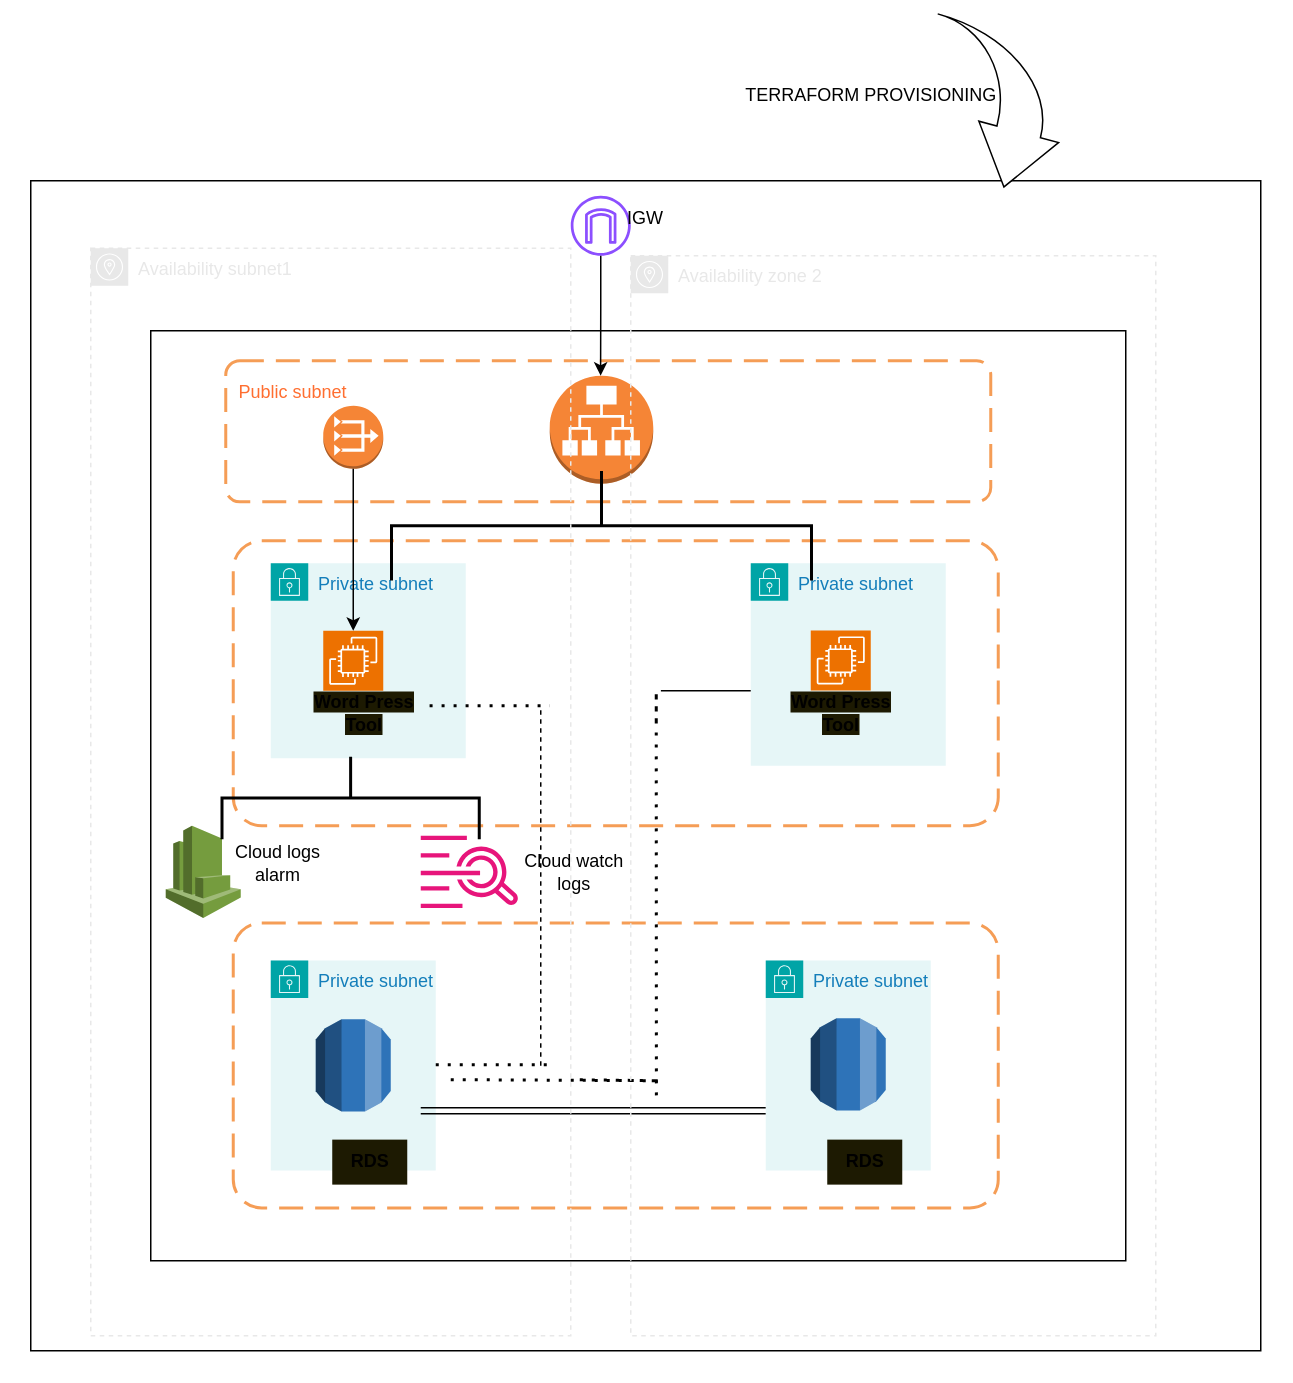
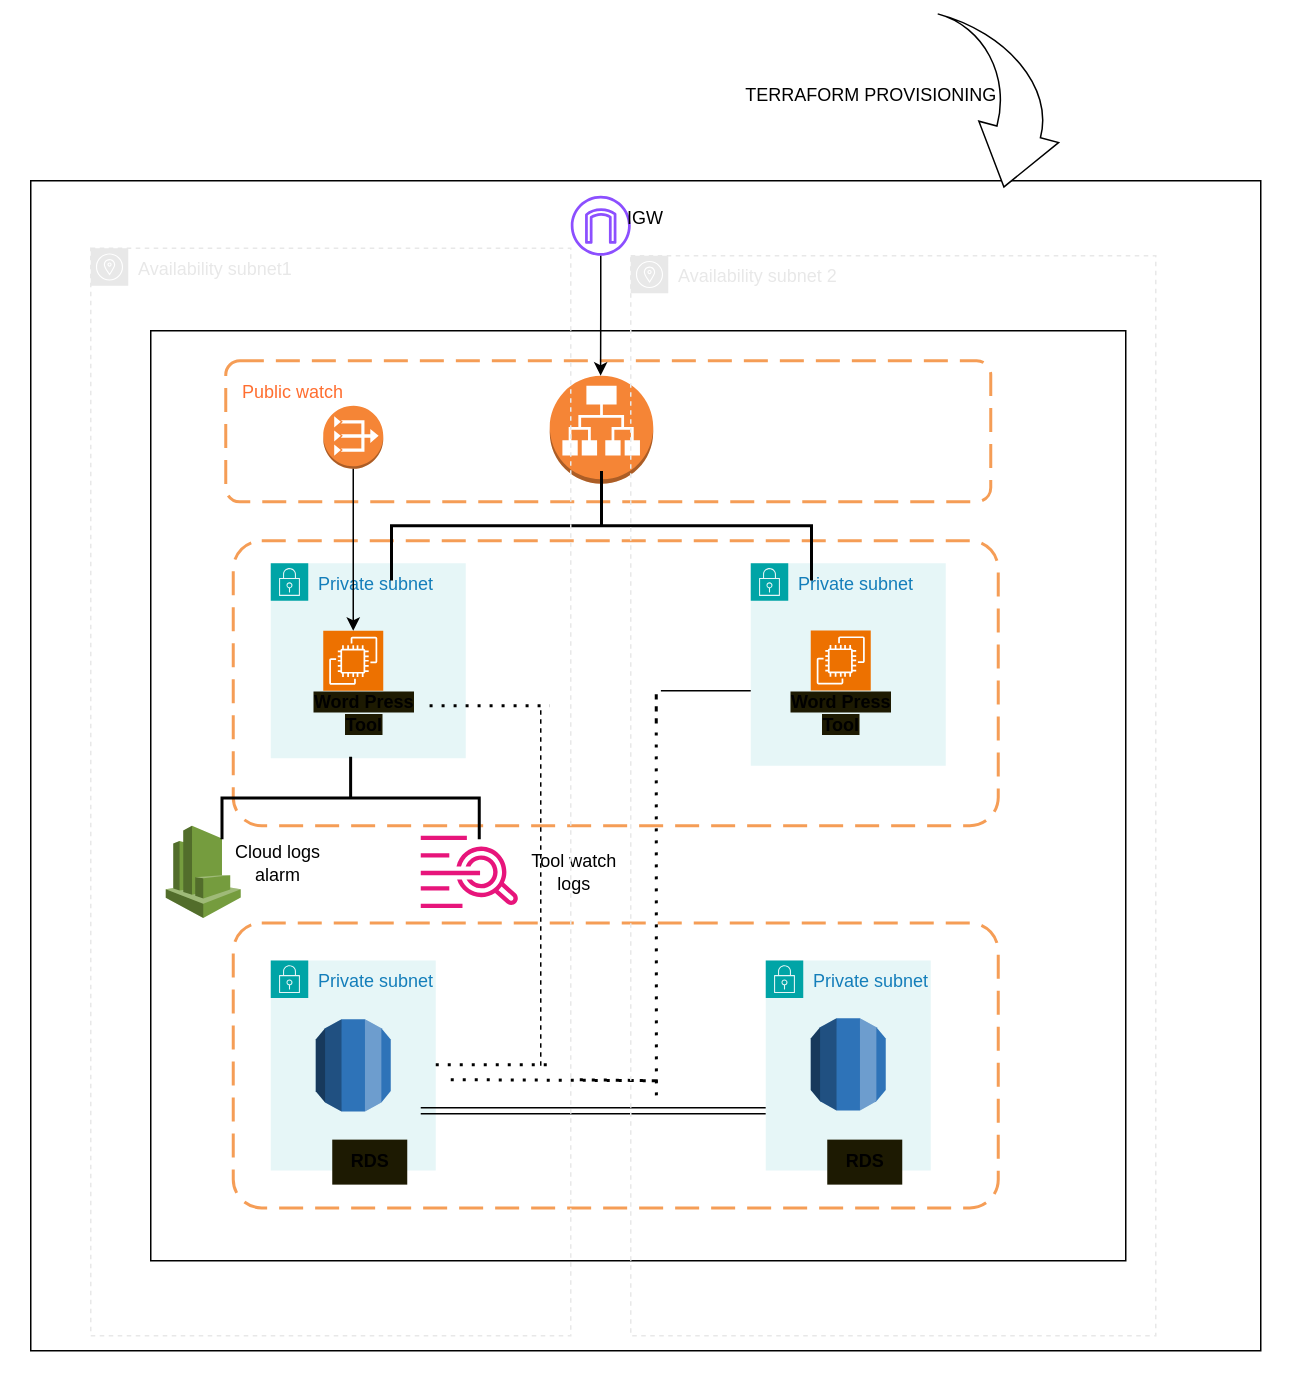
- <mxCell id="38" value="Availability zone 2" style="sketch=0;outlineConnect=0;gradientColor=none;html=1;whiteSpace=wrap;fontSize=12;fontStyle=0;shape=mxgraph.aws4.group;grIcon=mxgraph.aws4.group_availability_zone;strokeColor=#E8E8E8;fillColor=none;verticalAlign=top;align=left;spacingLeft=30;fontColor=#E8E8E8;dashed=1;" vertex="1" parent="1"><mxGeometry x="420" y="170" width="350" height="720" as="geometry" /></mxCell>
+ <mxCell id="38" value="Availability subnet 2" style="sketch=0;outlineConnect=0;gradientColor=none;html=1;whiteSpace=wrap;fontSize=12;fontStyle=0;shape=mxgraph.aws4.group;grIcon=mxgraph.aws4.group_availability_zone;strokeColor=#E8E8E8;fillColor=none;verticalAlign=top;align=left;spacingLeft=30;fontColor=#E8E8E8;dashed=1;" vertex="1" parent="1"><mxGeometry x="420" y="170" width="350" height="720" as="geometry" /></mxCell>
- <mxCell id="21" value="&lt;font color=&quot;#ff6e30&quot;&gt;Public subnet&lt;/font&gt;" style="text;html=1;align=center;verticalAlign=middle;whiteSpace=wrap;rounded=0;" vertex="1" parent="1"><mxGeometry x="150" y="246" width="90" height="30" as="geometry" /></mxCell>
+ <mxCell id="21" value="&lt;font color=&quot;#ff6e30&quot;&gt;Public watch&lt;/font&gt;" style="text;html=1;align=center;verticalAlign=middle;whiteSpace=wrap;rounded=0;" vertex="1" parent="1"><mxGeometry x="150" y="246" width="90" height="30" as="geometry" /></mxCell>
- <mxCell id="26" value="Cloud watch logs" style="text;html=1;align=center;verticalAlign=middle;whiteSpace=wrap;rounded=0;" vertex="1" parent="1"><mxGeometry x="345" y="566" width="75" height="30" as="geometry" /></mxCell>
+ <mxCell id="26" value="Tool watch logs" style="text;html=1;align=center;verticalAlign=middle;whiteSpace=wrap;rounded=0;" vertex="1" parent="1"><mxGeometry x="345" y="566" width="75" height="30" as="geometry" /></mxCell>
